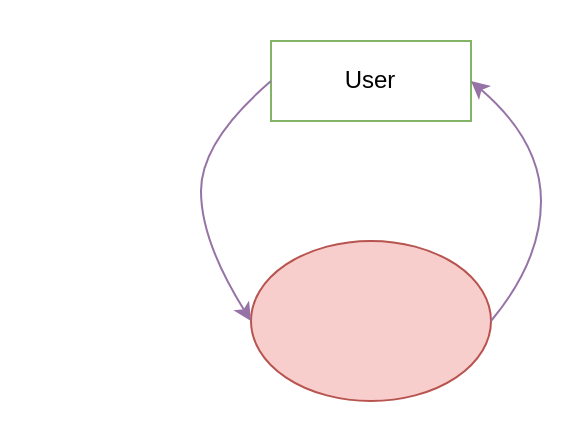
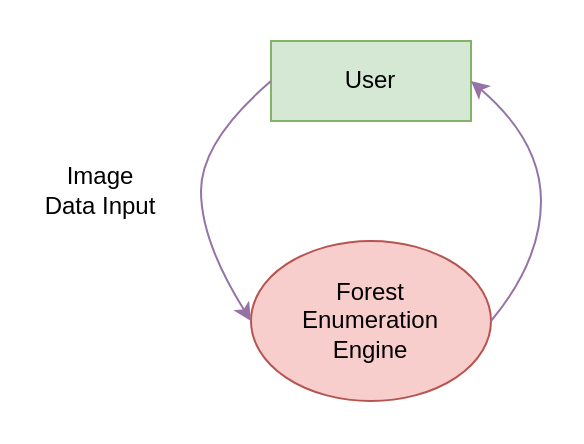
- <mxCell id="4" value="User" style="rounded=0;whiteSpace=wrap;html=1;fillColor=#ffffff;strokeColor=#82b366;" vertex="1" parent="1"><mxGeometry x="135" y="20" width="100" height="40" as="geometry" /></mxCell>
+ <mxCell id="4" value="User" style="rounded=0;whiteSpace=wrap;html=1;fillColor=#d5e8d4;strokeColor=#82b366;" vertex="1" parent="1"><mxGeometry x="135" y="20" width="100" height="40" as="geometry" /></mxCell>
+ <mxCell id="7" value="Image Data Input" style="text;html=1;strokeColor=none;fillColor=none;align=center;verticalAlign=middle;whiteSpace=wrap;rounded=0;" vertex="1" parent="1"><mxGeometry x="20" y="80" width="60" height="30" as="geometry" /></mxCell>
+ <mxCell id="3" value="Forest Enumeration Engine" style="text;html=1;strokeColor=none;fillColor=none;align=center;verticalAlign=middle;whiteSpace=wrap;rounded=0;" vertex="1" parent="1"><mxGeometry x="155" y="145" width="60" height="30" as="geometry" /></mxCell>
